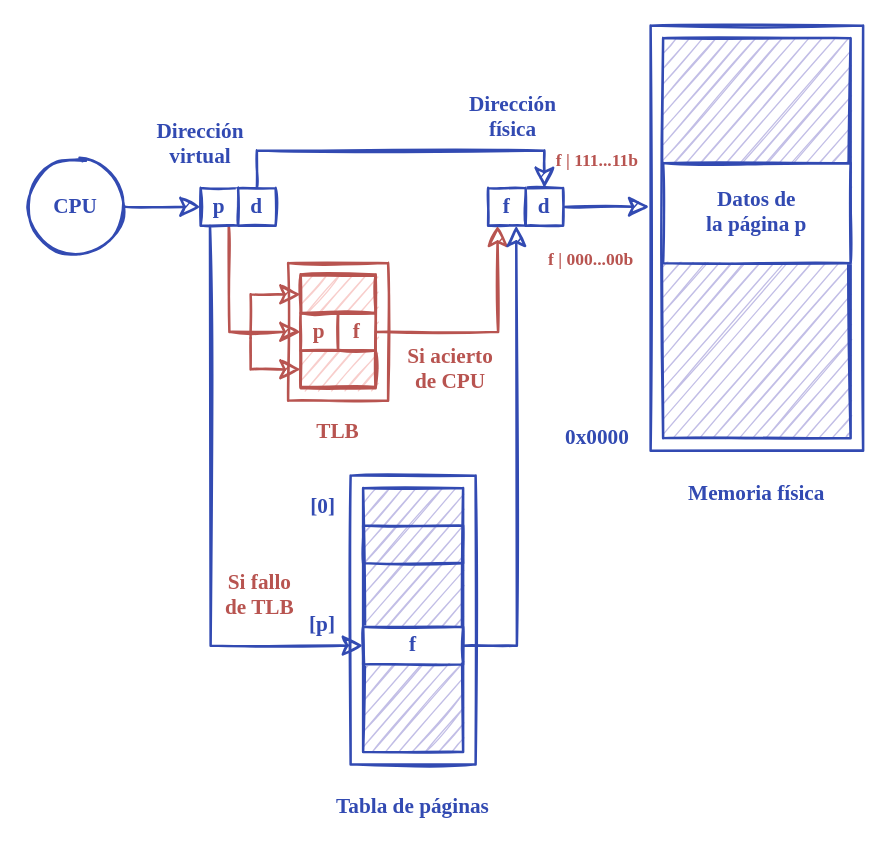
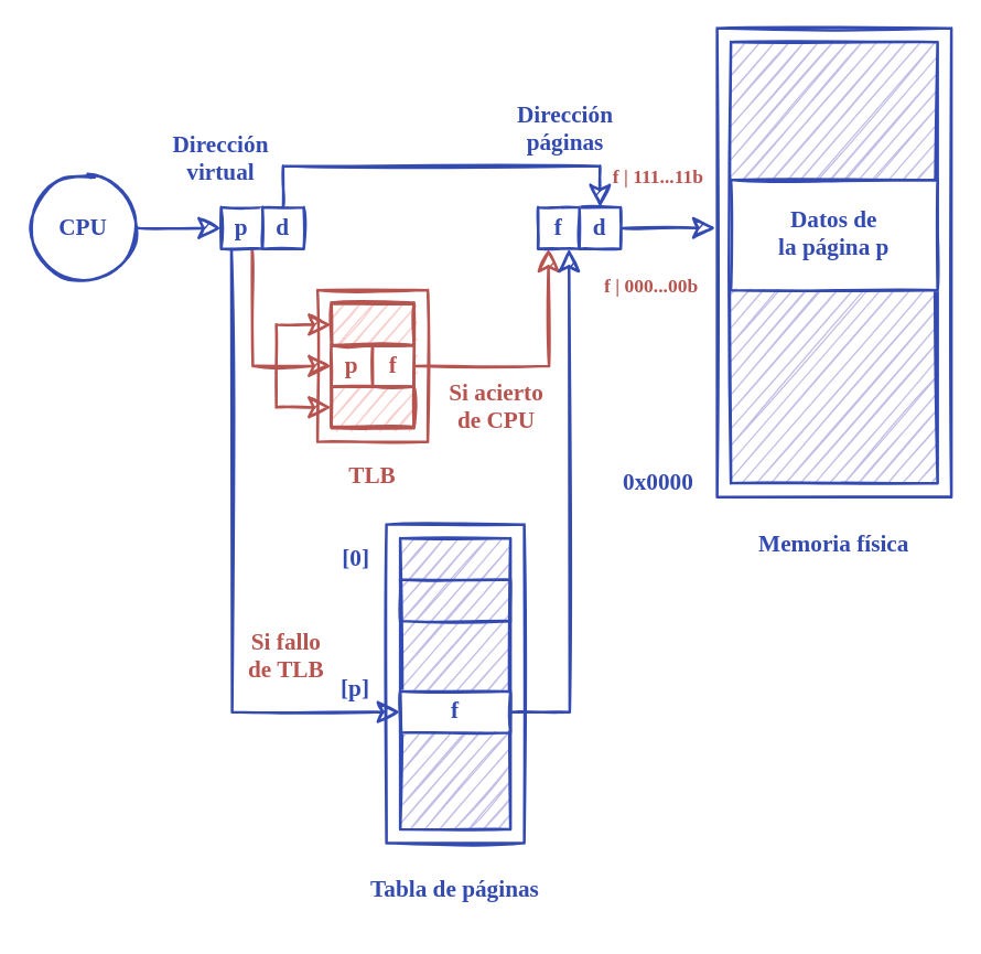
- <mxCell id="28" value="Dirección&#10;física" style="text;align=center;verticalAlign=middle;rounded=0;shadow=0;sketch=1;fontFamily=Ink Free;fontSize=17;fontStyle=1;flipV=0;flipH=1;fontSource=https%3A%2F%2Full-esit-sistemas-operativos.github.io%2Fssoo-apuntes%2Ffonts%2FInkFree.woff;spacingBottom=5;fontColor=#324AB2;" parent="1" vertex="1"><mxGeometry x="370" y="69" width="80" height="50" as="geometry" /></mxCell>
+ <mxCell id="28" value="Dirección&#10;páginas" style="text;align=center;verticalAlign=middle;rounded=0;shadow=0;sketch=1;fontFamily=Ink Free;fontSize=17;fontStyle=1;flipV=0;flipH=1;fontSource=https%3A%2F%2Full-esit-sistemas-operativos.github.io%2Fssoo-apuntes%2Ffonts%2FInkFree.woff;spacingBottom=5;fontColor=#324AB2;" parent="1" vertex="1"><mxGeometry x="370" y="69" width="80" height="50" as="geometry" /></mxCell>
